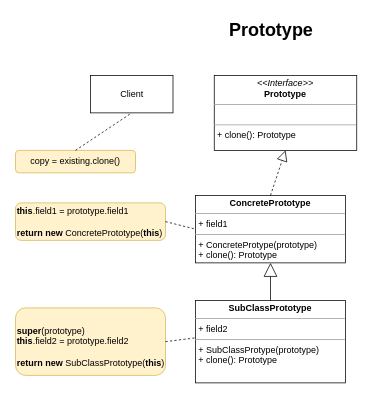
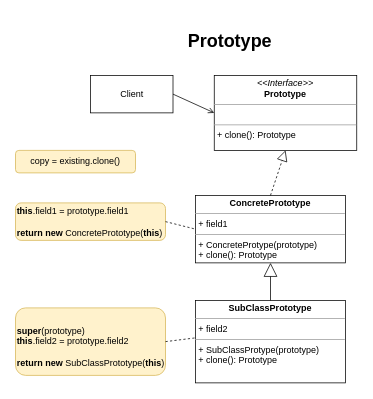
- <mxCell id="2" value="&lt;h1&gt;Prototype&lt;/h1&gt;" style="text;html=1;strokeColor=none;fillColor=none;spacing=5;spacingTop=-20;whiteSpace=wrap;overflow=hidden;rounded=0;" vertex="1" parent="1"><mxGeometry x="300" width="120" height="50" as="geometry" y="20" /></mxCell>
+ <mxCell id="2" value="&lt;h1&gt;Prototype&lt;/h1&gt;" style="text;html=1;strokeColor=none;fillColor=none;spacing=5;spacingTop=-20;whiteSpace=wrap;overflow=hidden;rounded=0;" vertex="1" parent="1"><mxGeometry x="245" y="35" width="120" height="50" as="geometry" /></mxCell>
+ <mxCell id="7" value="" style="endArrow=open;html=1;rounded=0;exitX=1;exitY=0.5;exitDx=0;exitDy=0;entryX=0;entryY=0.5;entryDx=0;entryDy=0;endFill=0;" edge="1" parent="1" source="6" target="3"><mxGeometry width="50" height="50" relative="1" as="geometry"><mxPoint x="150" y="190" as="sourcePoint" /><mxPoint x="200" y="140" as="targetPoint" /></mxGeometry></mxCell>
- <mxCell id="9" value="" style="endArrow=none;dashed=1;html=1;rounded=0;exitX=0.5;exitY=0;exitDx=0;exitDy=0;entryX=0.5;entryY=1;entryDx=0;entryDy=0;" edge="1" parent="1" source="8" target="6"><mxGeometry width="50" height="50" relative="1" as="geometry"><mxPoint x="100" y="220" as="sourcePoint" /><mxPoint x="95" y="170" as="targetPoint" /></mxGeometry></mxCell>
